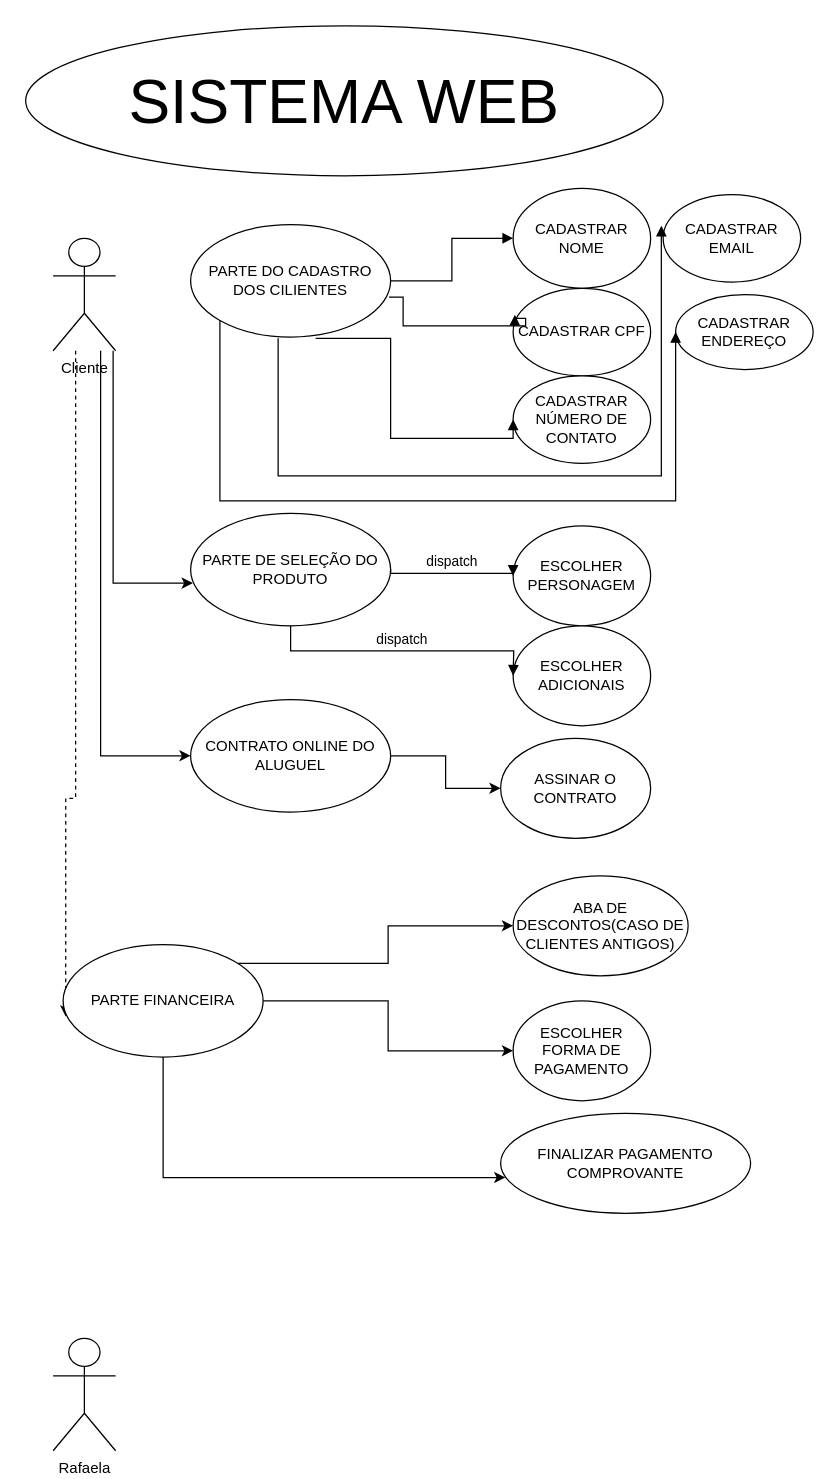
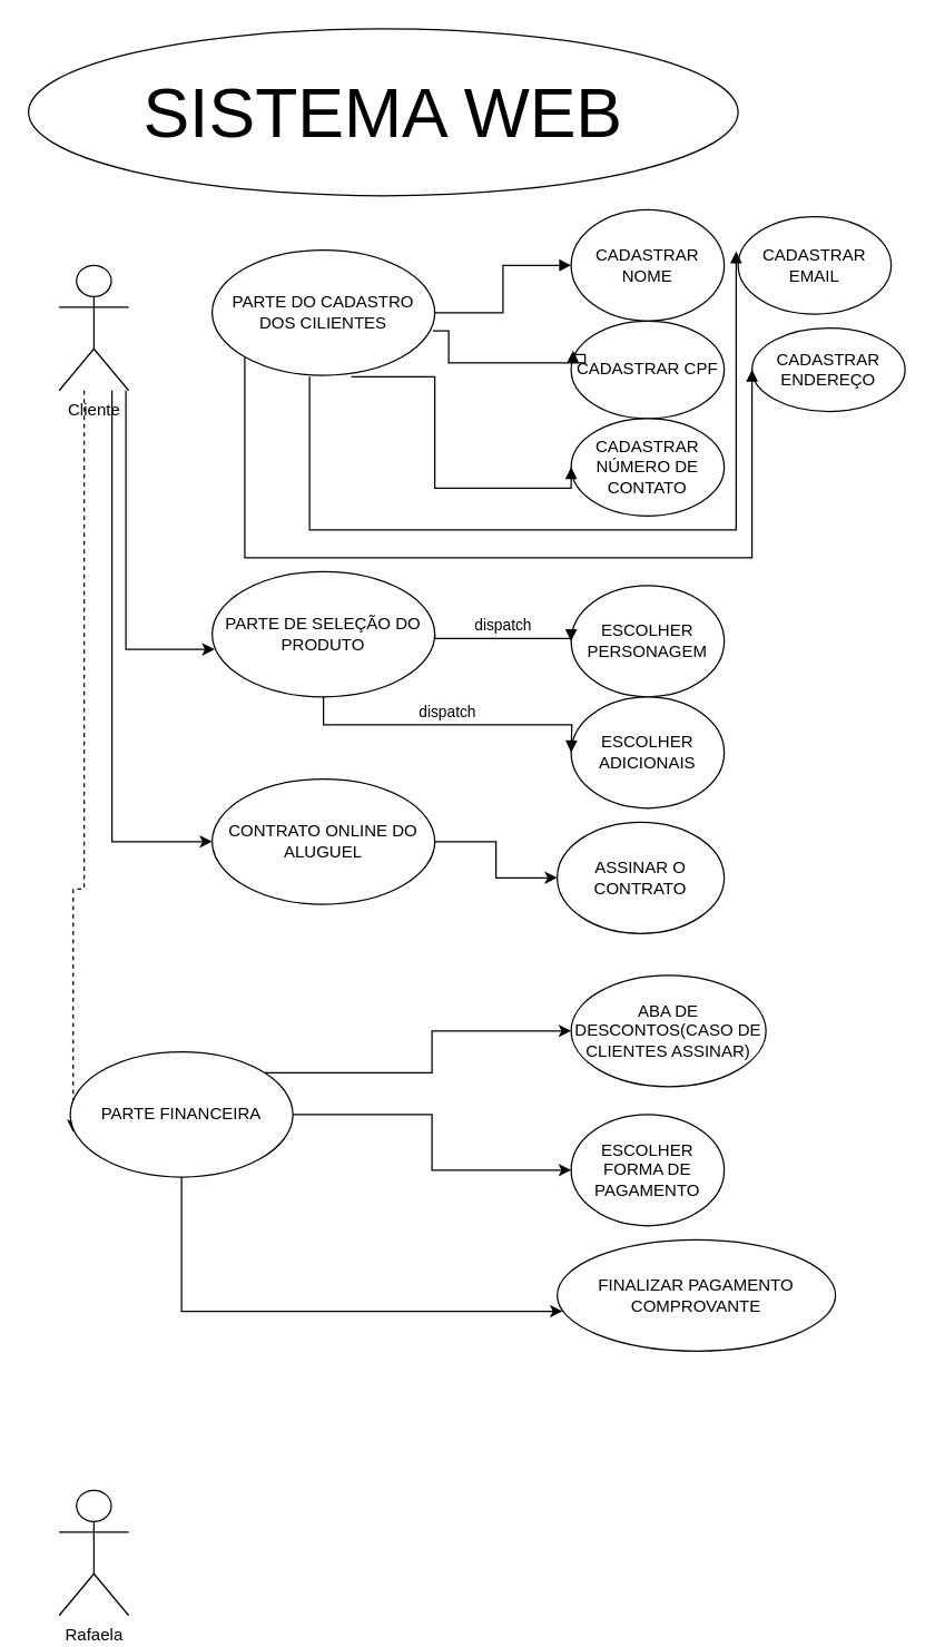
- <mxCell id="30" value="ABA DE DESCONTOS(CASO DE CLIENTES ANTIGOS)" style="ellipse;whiteSpace=wrap;html=1;" vertex="1" parent="1"><mxGeometry x="410" y="700" width="140" height="80" as="geometry" /></mxCell>
+ <mxCell id="30" value="ABA DE DESCONTOS(CASO DE CLIENTES ASSINAR)" style="ellipse;whiteSpace=wrap;html=1;" vertex="1" parent="1"><mxGeometry x="410" y="700" width="140" height="80" as="geometry" /></mxCell>
